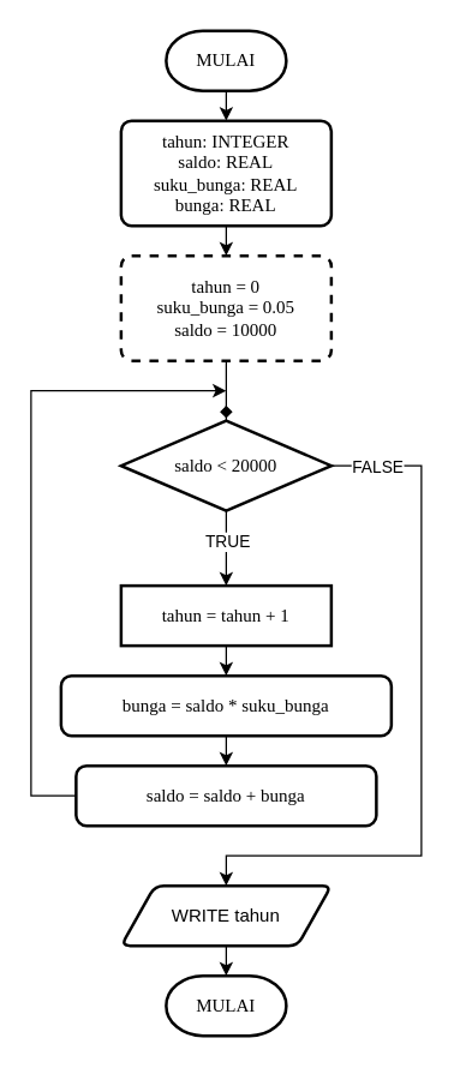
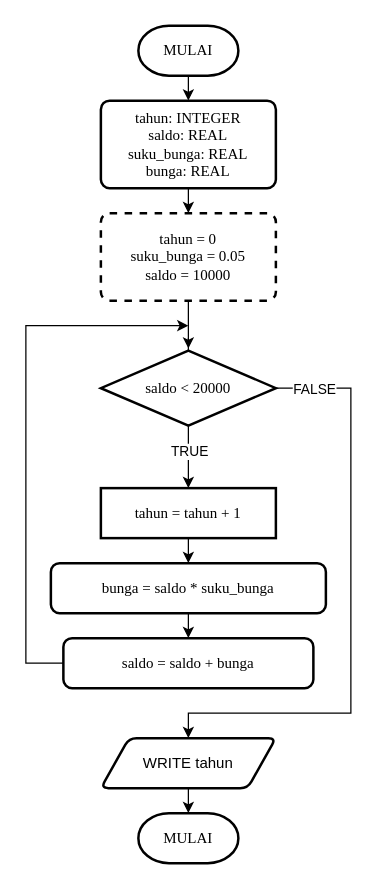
- <mxCell id="6" style="edgeStyle=orthogonalEdgeStyle;rounded=0;orthogonalLoop=1;jettySize=auto;html=1;exitX=0.5;exitY=1;exitDx=0;exitDy=0;entryX=0.5;entryY=-0.029;entryDx=0;entryDy=0;entryPerimeter=0;endArrow=diamond;" edge="1" parent="1" source="7" target="12"><mxGeometry relative="1" as="geometry" /></mxCell>
+ <mxCell id="6" style="edgeStyle=orthogonalEdgeStyle;rounded=0;orthogonalLoop=1;jettySize=auto;html=1;exitX=0.5;exitY=1;exitDx=0;exitDy=0;entryX=0.5;entryY=-0.029;entryDx=0;entryDy=0;entryPerimeter=0;" edge="1" parent="1" source="7" target="12"><mxGeometry relative="1" as="geometry" /></mxCell>
